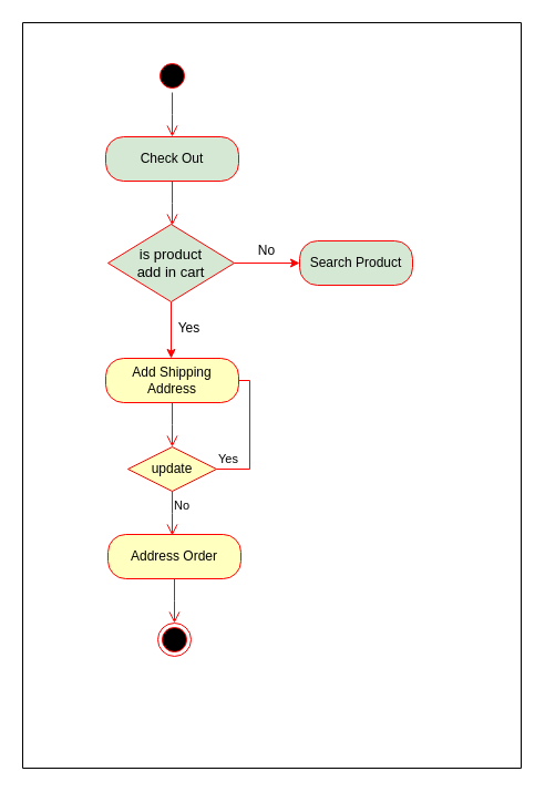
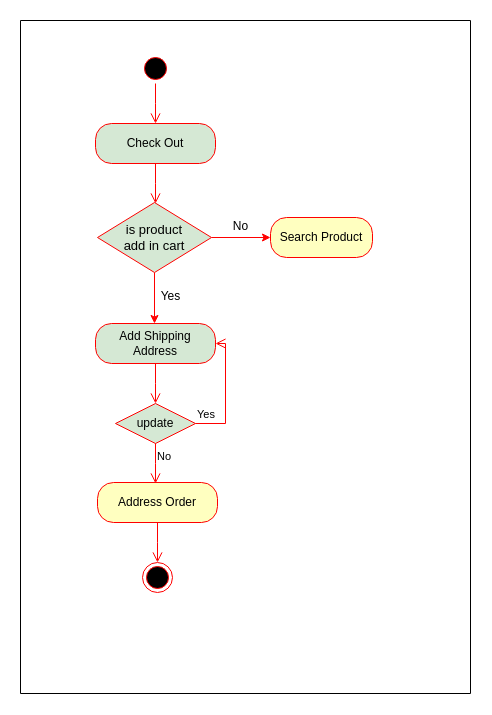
- <mxCell id="20" value="Search Product" style="rounded=1;whiteSpace=wrap;html=1;arcSize=40;fontColor=#000000;fillColor=#d5e8d4;strokeColor=#ff0000;" parent="19" vertex="1"><mxGeometry x="250" y="197" width="102" height="40" as="geometry" /></mxCell>
+ <mxCell id="20" value="Search Product" style="rounded=1;whiteSpace=wrap;html=1;arcSize=40;fontColor=#000000;fillColor=#ffffc0;strokeColor=#ff0000;" parent="19" vertex="1"><mxGeometry x="250" y="197" width="102" height="40" as="geometry" /></mxCell>
- <mxCell id="11" value="Add Shipping Address" style="rounded=1;whiteSpace=wrap;html=1;arcSize=40;fontColor=#000000;fillColor=#ffffc0;strokeColor=#ff0000;" parent="1" vertex="1"><mxGeometry x="95" y="323" width="120" height="40" as="geometry" /></mxCell>
+ <mxCell id="11" value="Add Shipping Address" style="rounded=1;whiteSpace=wrap;html=1;arcSize=40;fontColor=#000000;fillColor=#d5e8d4;strokeColor=#ff0000;" parent="1" vertex="1"><mxGeometry x="95" y="323" width="120" height="40" as="geometry" /></mxCell>
- <mxCell id="17" value="Yes" style="edgeStyle=orthogonalEdgeStyle;html=1;align=left;verticalAlign=bottom;endArrow=none;endSize=8;strokeColor=#FF0000;rounded=0;entryX=1;entryY=0.5;entryDx=0;entryDy=0;" parent="1" source="16" target="11" edge="1"><mxGeometry x="-1" relative="1" as="geometry"><mxPoint x="295" y="423" as="targetPoint" /><Array as="points"><mxPoint x="225" y="423" /><mxPoint x="225" y="343" /></Array></mxGeometry></mxCell>
+ <mxCell id="17" value="Yes" style="edgeStyle=orthogonalEdgeStyle;html=1;align=left;verticalAlign=bottom;endArrow=open;endSize=8;strokeColor=#FF0000;rounded=0;entryX=1;entryY=0.5;entryDx=0;entryDy=0;" parent="1" source="16" target="11" edge="1"><mxGeometry x="-1" relative="1" as="geometry"><mxPoint x="295" y="423" as="targetPoint" /><Array as="points"><mxPoint x="225" y="423" /><mxPoint x="225" y="343" /></Array></mxGeometry></mxCell>
- <mxCell id="16" value="update" style="rhombus;whiteSpace=wrap;html=1;fontColor=#000000;fillColor=#ffffc0;strokeColor=#ff0000;" parent="1" vertex="1"><mxGeometry x="115" y="403" width="80" height="40" as="geometry" /></mxCell>
+ <mxCell id="16" value="update" style="rhombus;whiteSpace=wrap;html=1;fontColor=#000000;fillColor=#d5e8d4;strokeColor=#ff0000;" parent="1" vertex="1"><mxGeometry x="115" y="403" width="80" height="40" as="geometry" /></mxCell>
